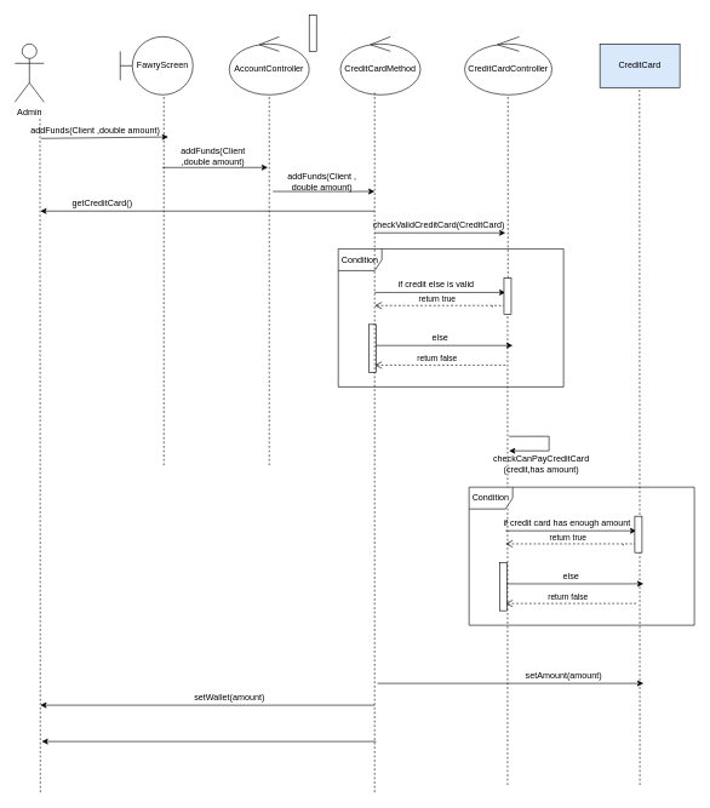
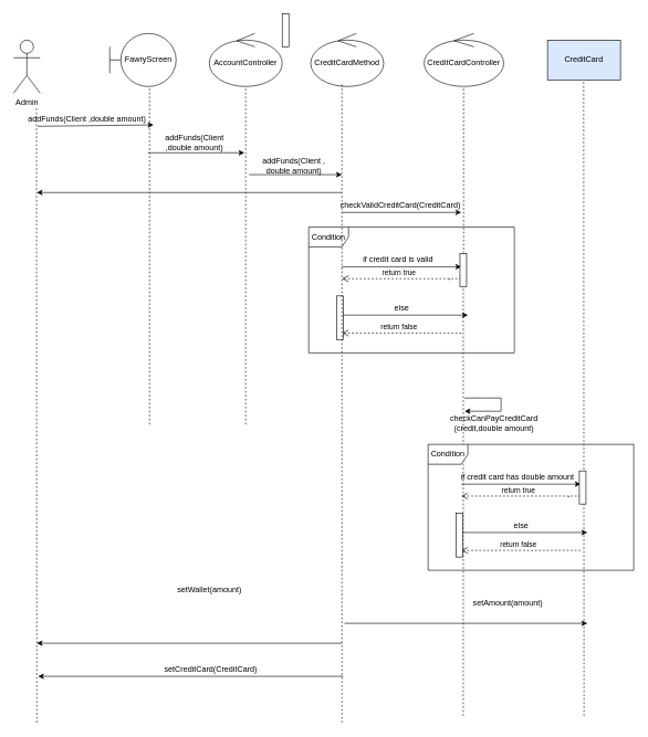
- <mxCell id="31" value="getCreditCard()" style="text;html=1;align=center;verticalAlign=middle;resizable=0;points=[];autosize=1;strokeColor=none;fillColor=none;" vertex="1" parent="1"><mxGeometry x="90" y="270" width="100" height="20" as="geometry" /></mxCell>
- <mxCell id="13" value="if credit else is valid" style="text;html=1;strokeColor=none;fillColor=none;align=center;verticalAlign=middle;whiteSpace=wrap;rounded=0;" vertex="1" parent="1"><mxGeometry x="500" y="382" width="200" height="17" as="geometry" /></mxCell>
+ <mxCell id="13" value="if credit card is valid" style="text;html=1;strokeColor=none;fillColor=none;align=center;verticalAlign=middle;whiteSpace=wrap;rounded=0;" vertex="1" parent="1"><mxGeometry x="500" y="382" width="200" height="17" as="geometry" /></mxCell>
- <mxCell id="37" value="checkCanPayCreditCard&lt;br&gt;(credit,has amount)" style="text;html=1;align=center;verticalAlign=middle;resizable=0;points=[];autosize=1;strokeColor=none;fillColor=none;" vertex="1" parent="1"><mxGeometry x="669" y="624" width="150" height="30" as="geometry" /></mxCell>
+ <mxCell id="37" value="checkCanPayCreditCard&lt;br&gt;(credit,double amount)" style="text;html=1;align=center;verticalAlign=middle;resizable=0;points=[];autosize=1;strokeColor=none;fillColor=none;" vertex="1" parent="1"><mxGeometry x="669" y="624" width="150" height="30" as="geometry" /></mxCell>
- <mxCell id="40" value="if credit card has enough amount" style="text;html=1;strokeColor=none;fillColor=none;align=center;verticalAlign=middle;whiteSpace=wrap;rounded=0;" vertex="1" parent="1"><mxGeometry x="680" y="710" width="200" height="17" as="geometry" /></mxCell>
+ <mxCell id="40" value="if credit card has double amount" style="text;html=1;strokeColor=none;fillColor=none;align=center;verticalAlign=middle;whiteSpace=wrap;rounded=0;" vertex="1" parent="1"><mxGeometry x="680" y="710" width="200" height="17" as="geometry" /></mxCell>
- <mxCell id="49" value="setAmount(amount)" style="text;html=1;align=center;verticalAlign=middle;resizable=0;points=[];autosize=1;strokeColor=none;fillColor=none;" vertex="1" parent="1"><mxGeometry x="715" y="920" width="120" height="20" as="geometry" /></mxCell>
+ <mxCell id="49" value="setAmount(amount)" style="text;html=1;align=center;verticalAlign=middle;resizable=0;points=[];autosize=1;strokeColor=none;fillColor=none;" vertex="1" parent="1"><mxGeometry x="705" y="900" width="120" height="20" as="geometry" /></mxCell>
- <mxCell id="51" value="setWallet(amount)" style="text;html=1;align=center;verticalAlign=middle;resizable=0;points=[];autosize=1;strokeColor=none;fillColor=none;" vertex="1" parent="1"><mxGeometry x="260" y="950" width="110" height="20" as="geometry" /></mxCell>
+ <mxCell id="51" value="setWallet(amount)" style="text;html=1;align=center;verticalAlign=middle;resizable=0;points=[];autosize=1;strokeColor=none;fillColor=none;" vertex="1" parent="1"><mxGeometry x="260" y="880" width="110" height="20" as="geometry" /></mxCell>
+ <mxCell id="53" value="setCreditCard(CreditCard)" style="text;html=1;align=center;verticalAlign=middle;resizable=0;points=[];autosize=1;strokeColor=none;fillColor=none;" vertex="1" parent="1"><mxGeometry x="237" y="1000" width="160" height="20" as="geometry" /></mxCell>
